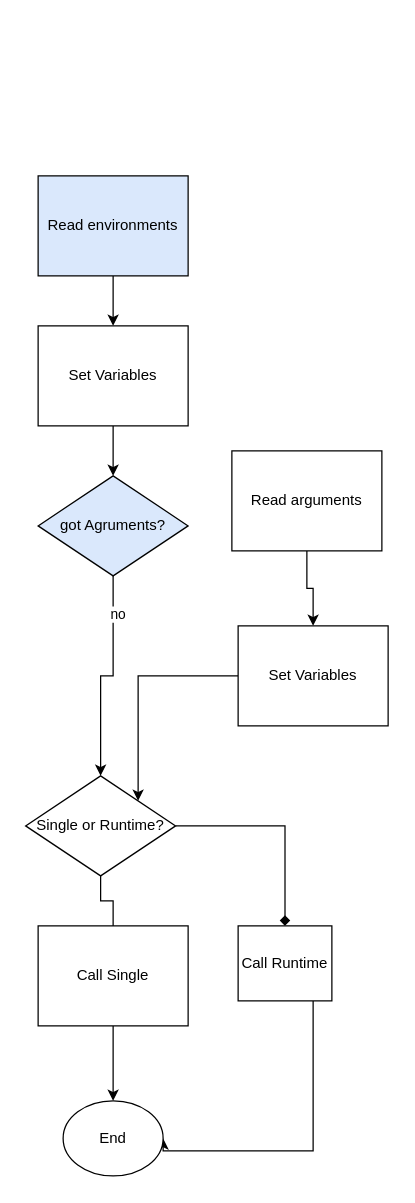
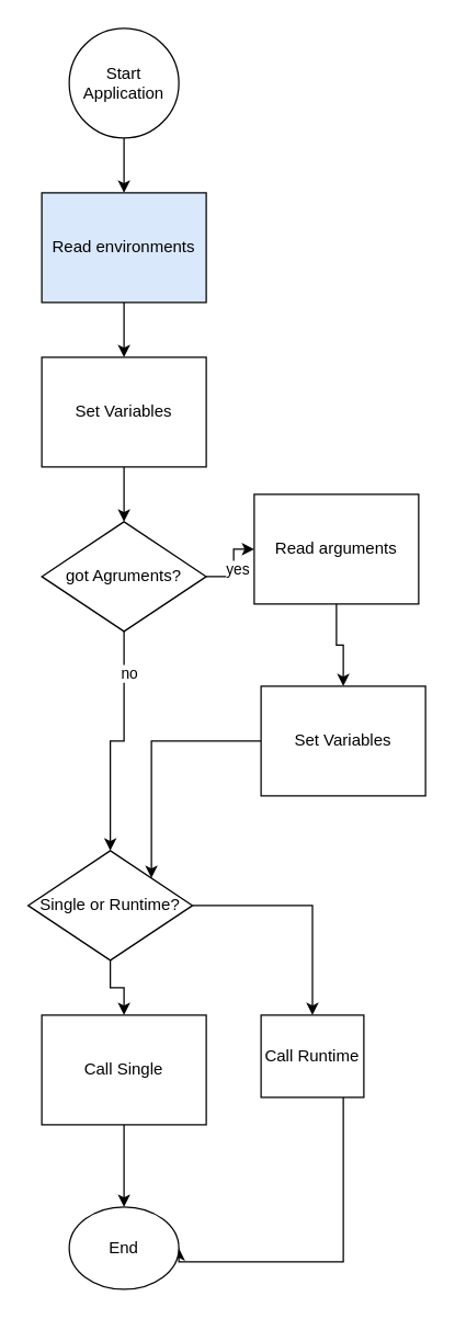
+ <mxCell id="2" value="Start Application" style="ellipse;whiteSpace=wrap;html=1;rounded=0;" parent="1" vertex="1"><mxGeometry x="50" y="20" width="80" height="80" as="geometry" /></mxCell>
+ <mxCell id="8" style="edgeStyle=orthogonalEdgeStyle;rounded=0;orthogonalLoop=1;jettySize=auto;html=1;" parent="1" source="2" target="10" edge="1"><mxGeometry relative="1" as="geometry"><Array as="points"><mxPoint x="90" y="200" /><mxPoint x="90" y="200" /></Array></mxGeometry></mxCell>
+ <mxCell id="3" value="" style="edgeStyle=orthogonalEdgeStyle;rounded=0;orthogonalLoop=1;jettySize=auto;html=1;" edge="1" parent="1" source="7" target="12"><mxGeometry relative="1" as="geometry" /></mxCell>
+ <mxCell id="4" value="yes" style="edgeLabel;html=1;align=center;verticalAlign=middle;resizable=0;points=[];" vertex="1" connectable="0" parent="3"><mxGeometry x="-0.05" y="-2" relative="1" as="geometry"><mxPoint as="offset" /></mxGeometry></mxCell>
- <mxCell id="7" value="got Agruments?" style="rhombus;whiteSpace=wrap;html=1;rounded=0;fillColor=#dae8fc;" parent="1" vertex="1"><mxGeometry x="30" y="380" width="120" height="80" as="geometry" /></mxCell>
+ <mxCell id="7" value="got Agruments?" style="rhombus;whiteSpace=wrap;html=1;rounded=0;" parent="1" vertex="1"><mxGeometry x="30" y="380" width="120" height="80" as="geometry" /></mxCell>
- <mxCell id="16" style="edgeStyle=orthogonalEdgeStyle;rounded=0;orthogonalLoop=1;jettySize=auto;html=1;endArrow=diamond;" parent="1" source="17" target="21" edge="1"><mxGeometry relative="1" as="geometry" /></mxCell>
+ <mxCell id="16" style="edgeStyle=orthogonalEdgeStyle;rounded=0;orthogonalLoop=1;jettySize=auto;html=1;" parent="1" source="17" target="21" edge="1"><mxGeometry relative="1" as="geometry" /></mxCell>
- <mxCell id="15" style="edgeStyle=orthogonalEdgeStyle;rounded=0;orthogonalLoop=1;jettySize=auto;html=1;endArrow=none;" parent="1" source="17" target="19" edge="1"><mxGeometry relative="1" as="geometry" /></mxCell>
+ <mxCell id="15" style="edgeStyle=orthogonalEdgeStyle;rounded=0;orthogonalLoop=1;jettySize=auto;html=1;" parent="1" source="17" target="19" edge="1"><mxGeometry relative="1" as="geometry" /></mxCell>
